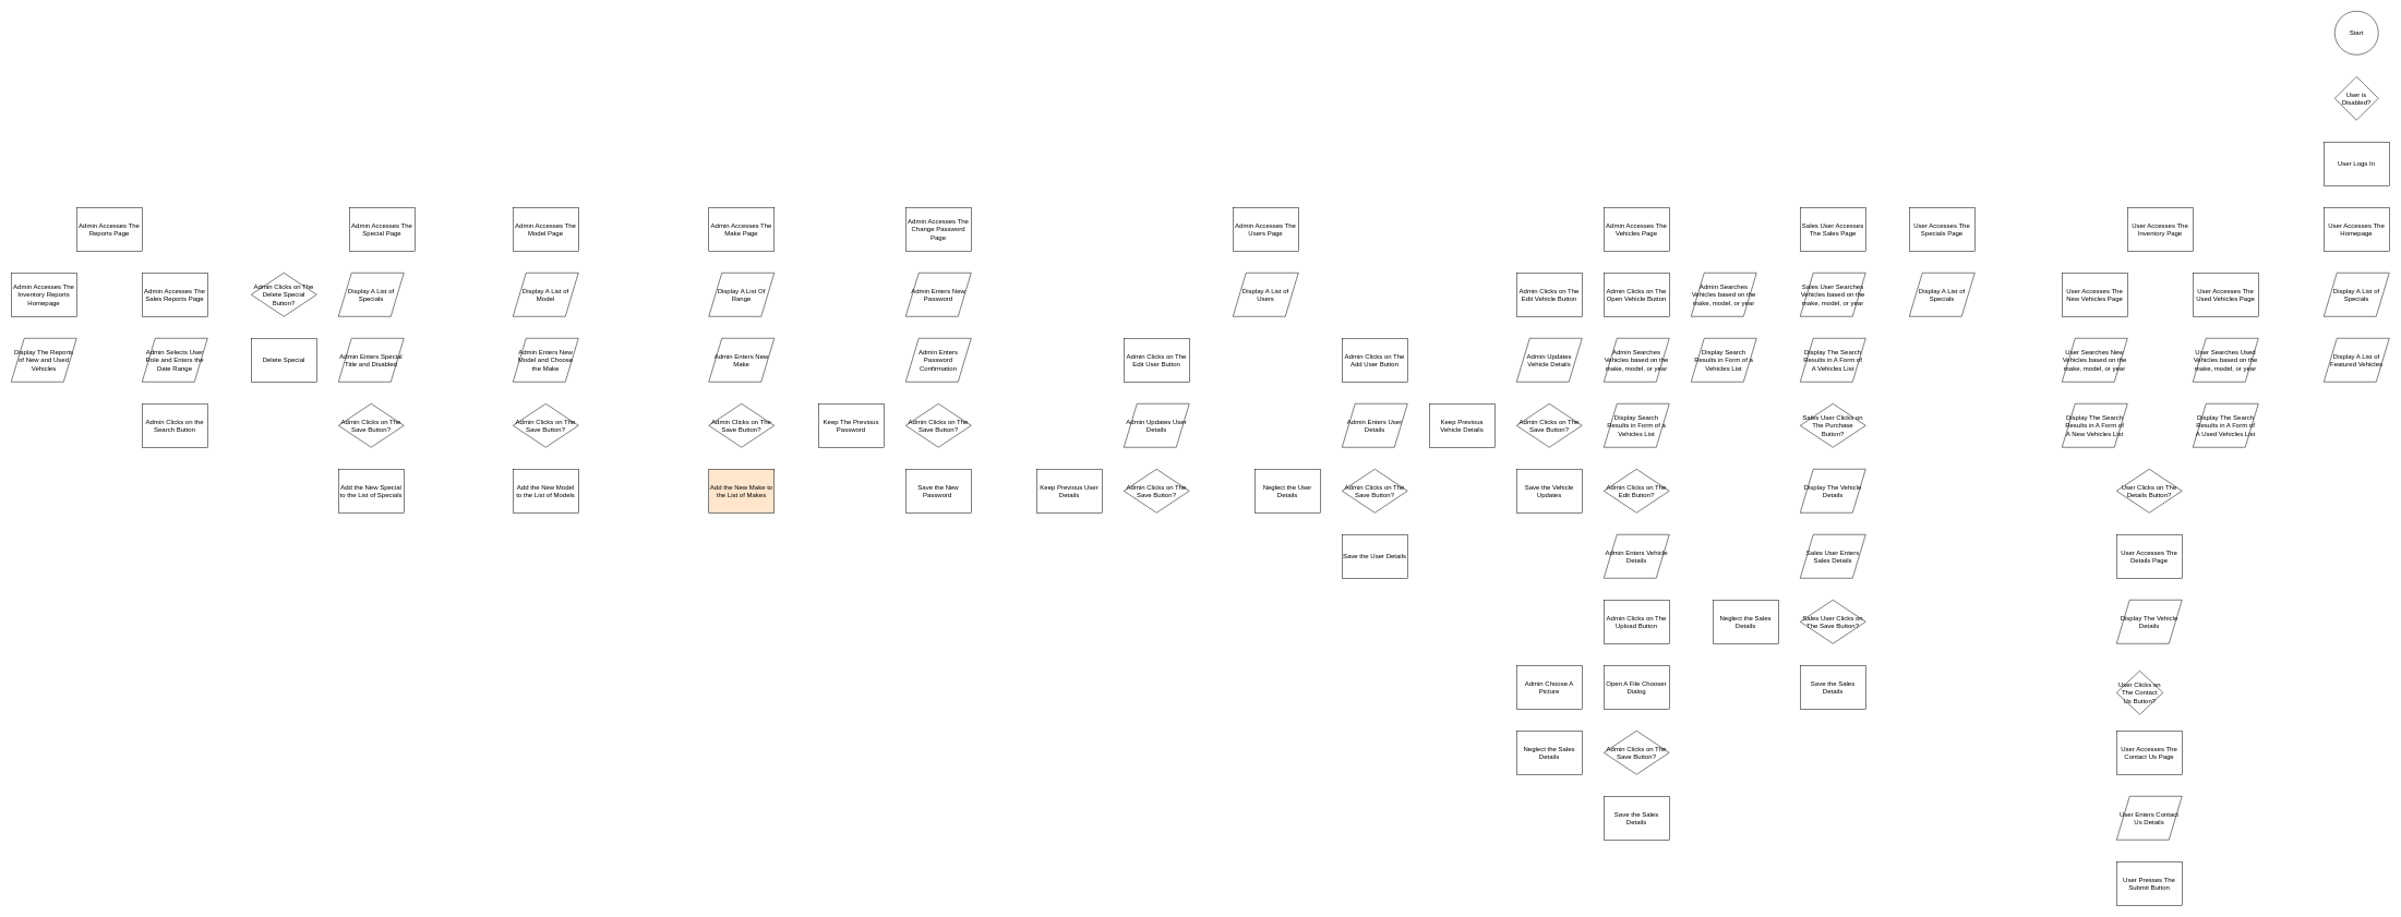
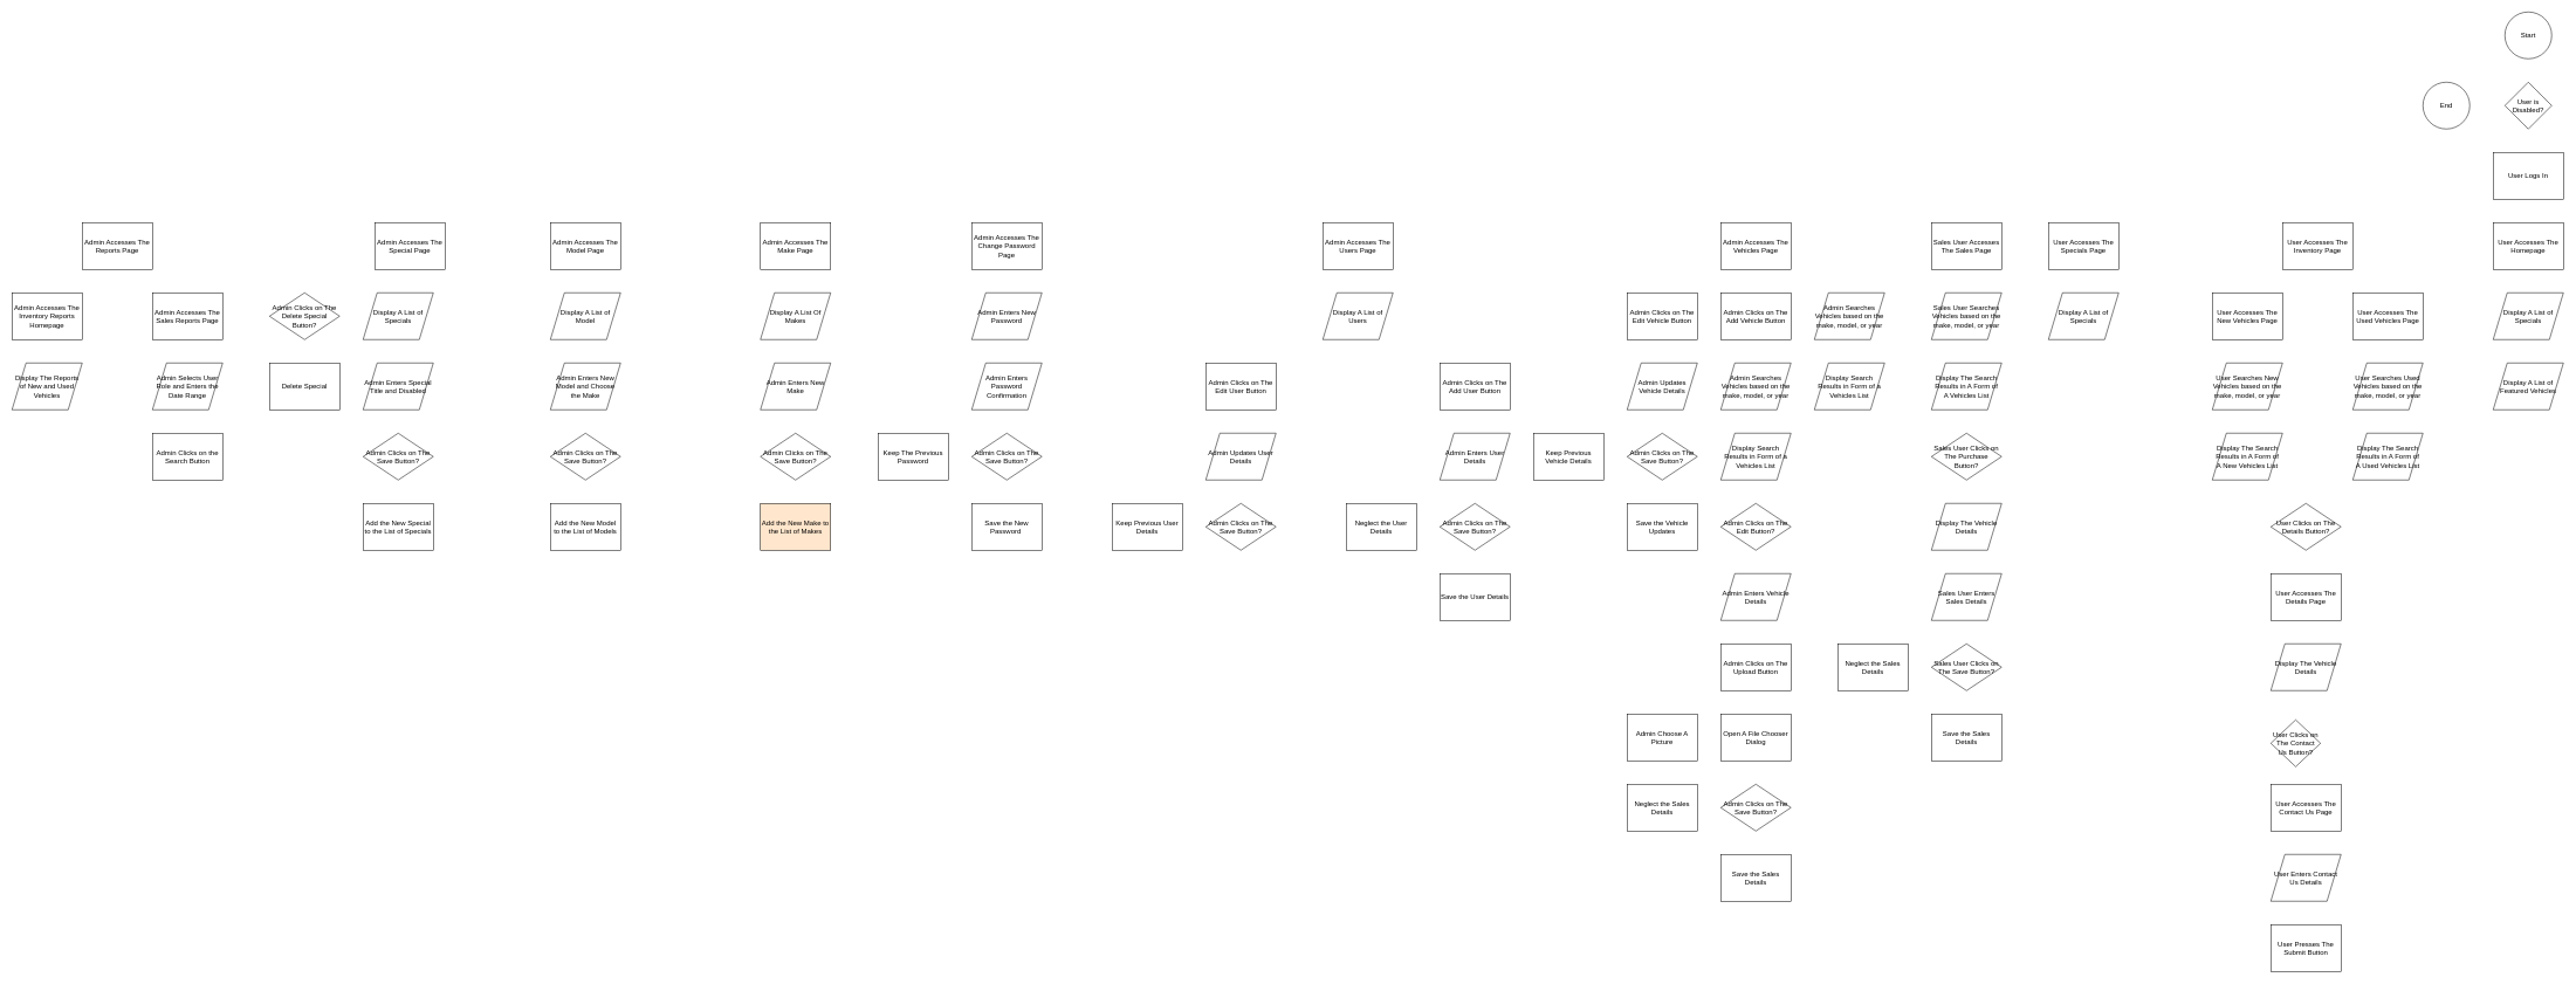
+ <mxCell id="3" value="End" style="ellipse;whiteSpace=wrap;html=1;" parent="1" vertex="1"><mxGeometry x="4140" y="140" width="80" height="80" as="geometry" /></mxCell>
- <mxCell id="74" value="Display A List Of Range" style="rounded=0;whiteSpace=wrap;html=1;shape=parallelogram" vertex="1" parent="1"><mxGeometry x="1299" y="500" width="120" height="80" as="geometry" /></mxCell>
+ <mxCell id="74" value="Display A List Of Makes" style="rounded=0;whiteSpace=wrap;html=1;shape=parallelogram" vertex="1" parent="1"><mxGeometry x="1299" y="500" width="120" height="80" as="geometry" /></mxCell>
- <mxCell id="35" value="Admin Clicks on The Open Vehicle Button" style="rounded=0;whiteSpace=wrap;html=1;shape=rectangle" parent="1" vertex="1"><mxGeometry x="2940" y="500" width="120" height="80" as="geometry" /></mxCell>
+ <mxCell id="35" value="Admin Clicks on The Add Vehicle Button" style="rounded=0;whiteSpace=wrap;html=1;shape=rectangle" parent="1" vertex="1"><mxGeometry x="2940" y="500" width="120" height="80" as="geometry" /></mxCell>
